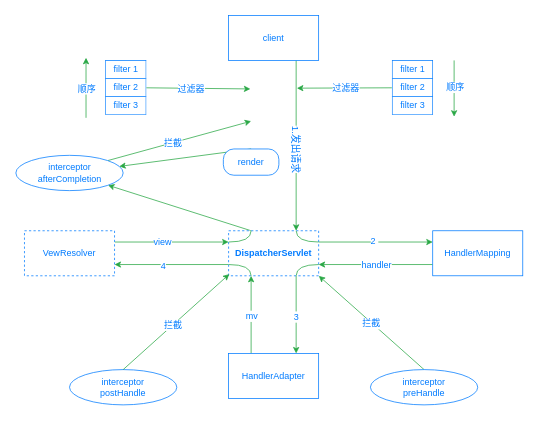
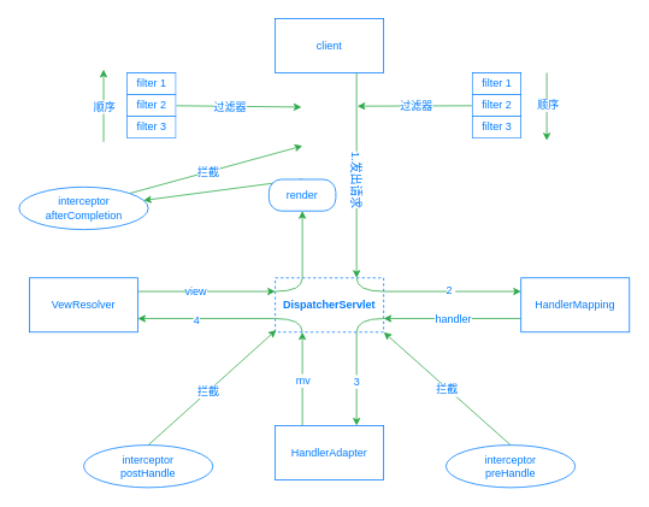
- <mxCell id="8" style="edgeStyle=none;rounded=0;orthogonalLoop=1;jettySize=auto;html=1;exitX=0.25;exitY=0;exitDx=0;exitDy=0;endArrow=classic;endFill=1;strokeColor=#28A745;" parent="1" source="9" target="46" edge="1"><mxGeometry relative="1" as="geometry"><mxPoint x="334.5" y="188" as="targetPoint" /></mxGeometry></mxCell>
+ <mxCell id="8" style="edgeStyle=none;rounded=0;orthogonalLoop=1;jettySize=auto;html=1;exitX=0.25;exitY=0;exitDx=0;exitDy=0;entryX=0.5;entryY=1;entryDx=0;entryDy=0;endArrow=classic;endFill=1;strokeColor=#28A745;" parent="1" source="9" target="23" edge="1"><mxGeometry relative="1" as="geometry"><mxPoint x="334.5" y="188" as="targetPoint" /></mxGeometry></mxCell>
- <mxCell id="15" value="&lt;font color=&quot;#007bff&quot;&gt;VewResolver&lt;/font&gt;" style="rounded=0;whiteSpace=wrap;html=1;strokeColor=#007BFF;dashed=1;" parent="1" vertex="1"><mxGeometry x="32" y="307" width="120" height="60" as="geometry" /></mxCell>
+ <mxCell id="15" value="&lt;font color=&quot;#007bff&quot;&gt;VewResolver&lt;/font&gt;" style="rounded=0;whiteSpace=wrap;html=1;strokeColor=#007BFF;" parent="1" vertex="1"><mxGeometry x="32" y="307" width="120" height="60" as="geometry" /></mxCell>
